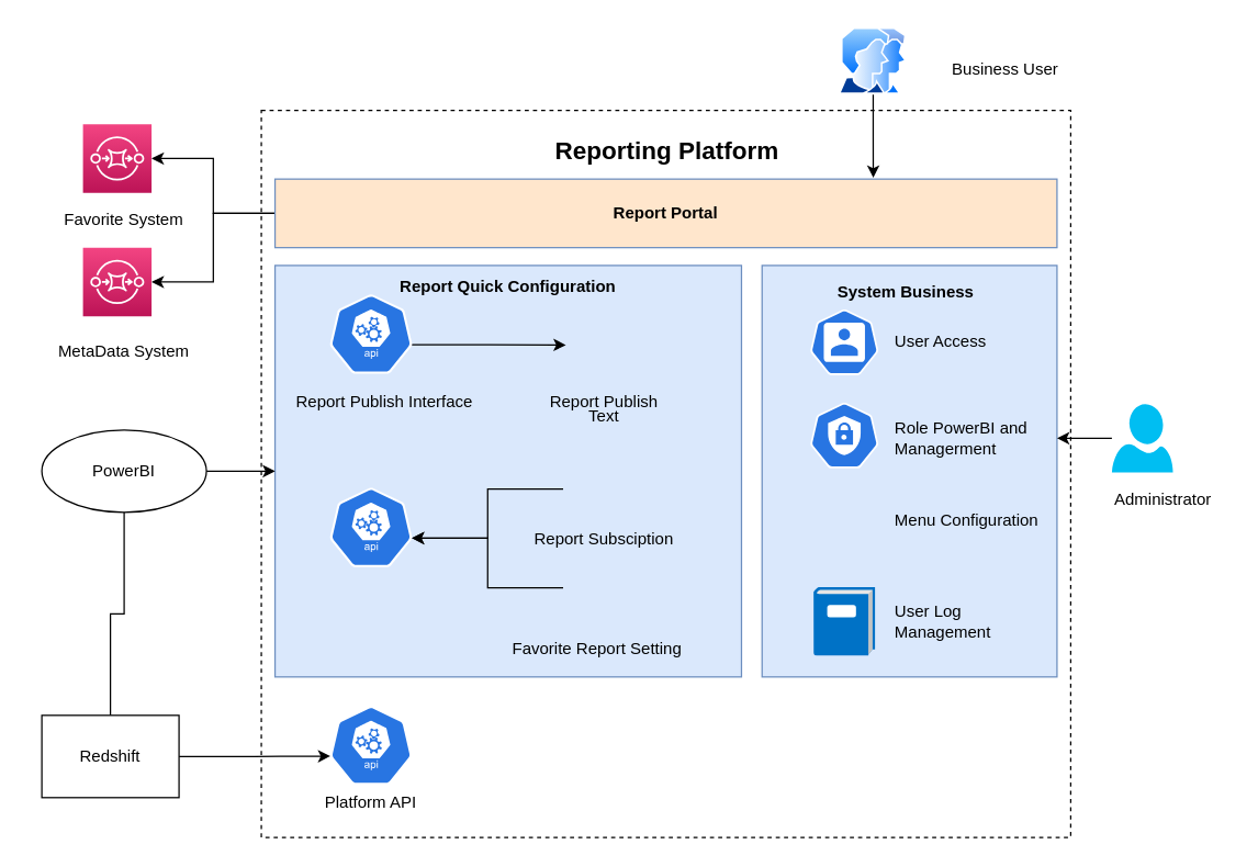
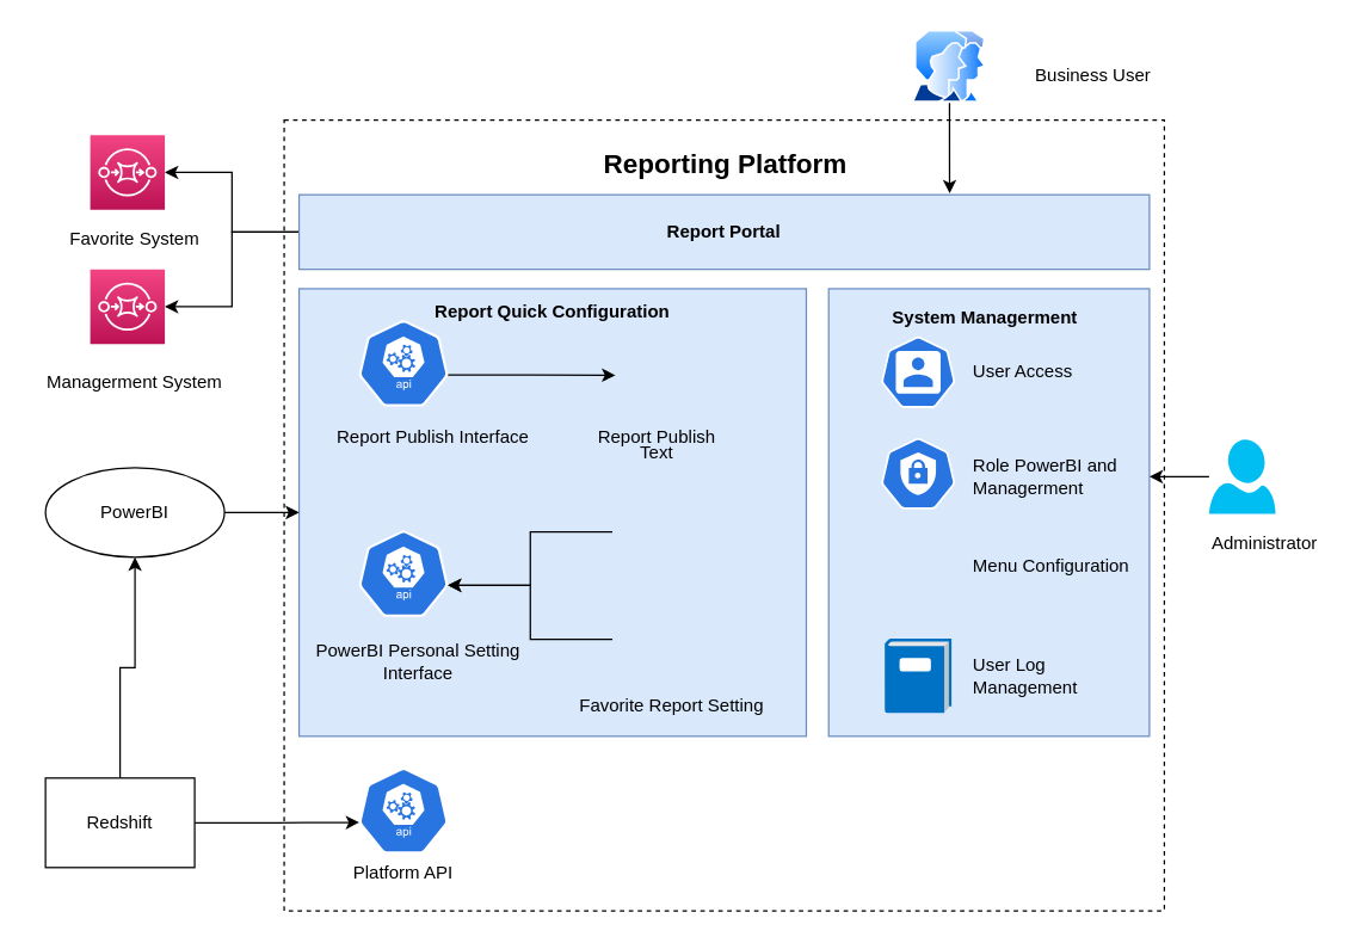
- <mxCell id="7" value="&lt;b&gt;Report Portal&lt;/b&gt;" style="rounded=0;whiteSpace=wrap;html=1;fillColor=#ffe6cc;strokeColor=#6c8ebf;" vertex="1" parent="1"><mxGeometry x="200" y="130" width="570" height="50" as="geometry" /></mxCell>
+ <mxCell id="7" value="&lt;b&gt;Report Portal&lt;/b&gt;" style="rounded=0;whiteSpace=wrap;html=1;fillColor=#dae8fc;strokeColor=#6c8ebf;" vertex="1" parent="1"><mxGeometry x="200" y="130" width="570" height="50" as="geometry" /></mxCell>
- <mxCell id="41" value="&lt;b&gt;System Business&lt;/b&gt;" style="text;html=1;strokeColor=none;fillColor=none;align=center;verticalAlign=middle;whiteSpace=wrap;rounded=0;" vertex="1" parent="1"><mxGeometry x="560" y="203" width="200" height="20" as="geometry" /></mxCell>
+ <mxCell id="41" value="&lt;b&gt;System Managerment&lt;/b&gt;" style="text;html=1;strokeColor=none;fillColor=none;align=center;verticalAlign=middle;whiteSpace=wrap;rounded=0;" vertex="1" parent="1"><mxGeometry x="560" y="203" width="200" height="20" as="geometry" /></mxCell>
- <mxCell id="34" value="MetaData System" style="text;html=1;strokeColor=none;fillColor=none;align=center;verticalAlign=middle;whiteSpace=wrap;rounded=0;" vertex="1" parent="1"><mxGeometry x="20" y="246" width="140" height="20" as="geometry" /></mxCell>
+ <mxCell id="34" value="Managerment System" style="text;html=1;strokeColor=none;fillColor=none;align=center;verticalAlign=middle;whiteSpace=wrap;rounded=0;" vertex="1" parent="1"><mxGeometry x="20" y="246" width="140" height="20" as="geometry" /></mxCell>
- <mxCell id="12" value="Report Publish Interface" style="text;html=1;strokeColor=none;fillColor=none;align=center;verticalAlign=middle;whiteSpace=wrap;rounded=0;" vertex="1" parent="1"><mxGeometry x="210" y="283" width="140" height="20" as="geometry" /></mxCell>
+ <mxCell id="12" value="Report Publish Interface" style="text;html=1;strokeColor=none;fillColor=none;align=center;verticalAlign=middle;whiteSpace=wrap;rounded=0;" vertex="1" parent="1"><mxGeometry x="220" y="283" width="140" height="20" as="geometry" /></mxCell>
- <mxCell id="38" style="edgeStyle=orthogonalEdgeStyle;rounded=0;orthogonalLoop=1;jettySize=auto;html=1;exitX=0.5;exitY=0;exitDx=0;exitDy=0;entryX=0.5;entryY=1;entryDx=0;entryDy=0;endArrow=none;" edge="1" parent="1" source="39" target="36"><mxGeometry relative="1" as="geometry" /></mxCell>
+ <mxCell id="38" style="edgeStyle=orthogonalEdgeStyle;rounded=0;orthogonalLoop=1;jettySize=auto;html=1;exitX=0.5;exitY=0;exitDx=0;exitDy=0;entryX=0.5;entryY=1;entryDx=0;entryDy=0;" edge="1" parent="1" source="39" target="36"><mxGeometry relative="1" as="geometry" /></mxCell>
- <mxCell id="21" value="Report Subsciption" style="text;html=1;strokeColor=none;fillColor=none;align=center;verticalAlign=middle;whiteSpace=wrap;rounded=0;" vertex="1" parent="1"><mxGeometry x="370" y="383" width="140" height="20" as="geometry" /></mxCell>
+ <mxCell id="13" value="PowerBI Personal Setting Interface" style="text;html=1;strokeColor=none;fillColor=none;align=center;verticalAlign=middle;whiteSpace=wrap;rounded=0;" vertex="1" parent="1"><mxGeometry x="210" y="433" width="140" height="20" as="geometry" /></mxCell>
- <mxCell id="22" value="Favorite Report Setting" style="text;html=1;strokeColor=none;fillColor=none;align=center;verticalAlign=middle;whiteSpace=wrap;rounded=0;" vertex="1" parent="1"><mxGeometry x="365" y="463" width="140" height="20" as="geometry" /></mxCell>
+ <mxCell id="22" value="Favorite Report Setting" style="text;html=1;strokeColor=none;fillColor=none;align=center;verticalAlign=middle;whiteSpace=wrap;rounded=0;" vertex="1" parent="1"><mxGeometry x="380" y="463" width="140" height="20" as="geometry" /></mxCell>
